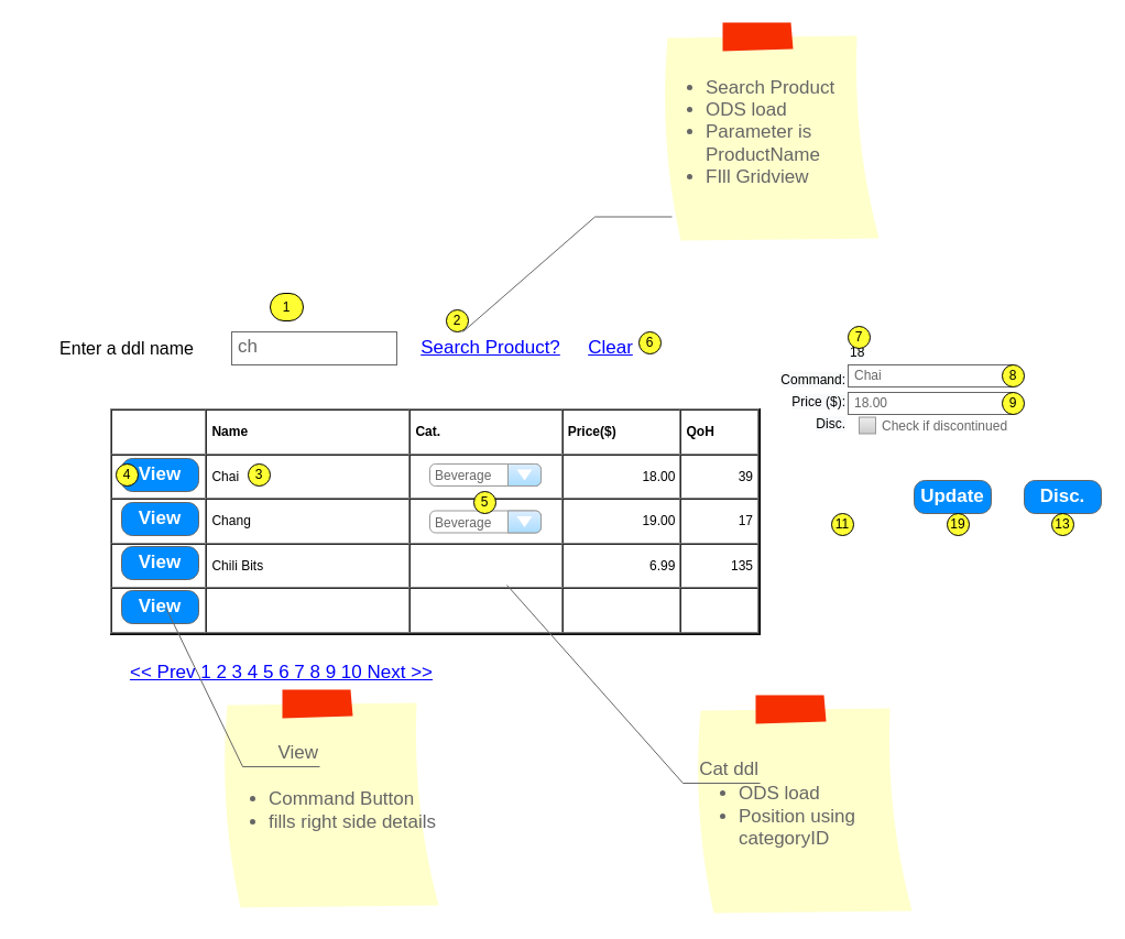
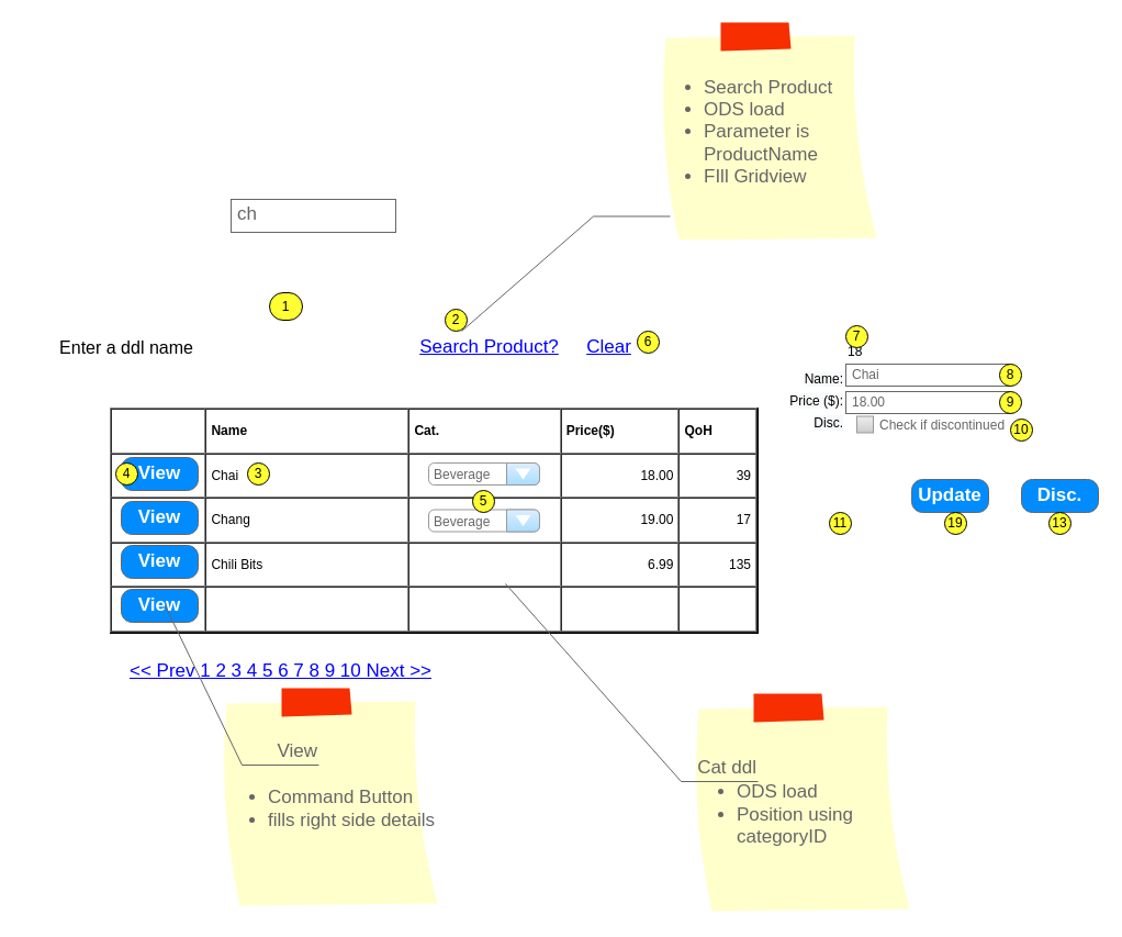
- <mxCell id="3" value="ch" style="strokeWidth=1;shadow=0;dashed=0;align=center;html=1;shape=mxgraph.mockup.text.textBox;fontColor=#666666;align=left;fontSize=17;spacingLeft=4;spacingTop=-3;strokeColor=#666666;mainText=" vertex="1" parent="1"><mxGeometry x="210" y="301" width="150" height="30" as="geometry" /></mxCell>
+ <mxCell id="3" value="ch" style="strokeWidth=1;shadow=0;dashed=0;align=center;html=1;shape=mxgraph.mockup.text.textBox;fontColor=#666666;align=left;fontSize=17;spacingLeft=4;spacingTop=-3;strokeColor=#666666;mainText=" vertex="1" parent="1"><mxGeometry x="210" y="181" width="150" height="30" as="geometry" /></mxCell>
- <mxCell id="6" value="&lt;span style=&quot;color: rgb(0 , 0 , 0) ; font-family: &amp;#34;helvetica&amp;#34; ; font-size: 12px ; font-style: normal ; font-weight: 400 ; letter-spacing: normal ; text-indent: 0px ; text-transform: none ; word-spacing: 0px ; background-color: rgb(248 , 249 , 250) ; display: inline ; float: none&quot;&gt;Command:&lt;/span&gt;" style="text;whiteSpace=wrap;html=1;align=right;" vertex="1" parent="1"><mxGeometry x="680" y="331" width="90" height="30" as="geometry" /></mxCell>
+ <mxCell id="6" value="&lt;span style=&quot;color: rgb(0 , 0 , 0) ; font-family: &amp;#34;helvetica&amp;#34; ; font-size: 12px ; font-style: normal ; font-weight: 400 ; letter-spacing: normal ; text-indent: 0px ; text-transform: none ; word-spacing: 0px ; background-color: rgb(248 , 249 , 250) ; display: inline ; float: none&quot;&gt;Name:&lt;/span&gt;" style="text;whiteSpace=wrap;html=1;align=right;" vertex="1" parent="1"><mxGeometry x="680" y="331" width="90" height="30" as="geometry" /></mxCell>
+ <mxCell id="38" value="10" style="text;html=1;align=center;verticalAlign=middle;whiteSpace=wrap;rounded=1;fillColor=#FFFF33;strokeColor=#000000;arcSize=50;" vertex="1" parent="1"><mxGeometry x="920" y="381" width="20" height="20" as="geometry" /></mxCell>
